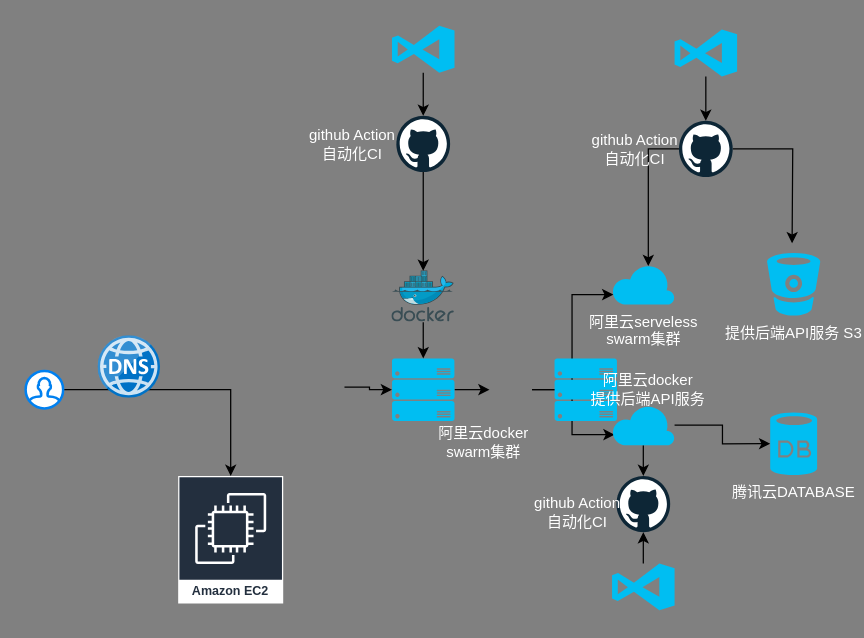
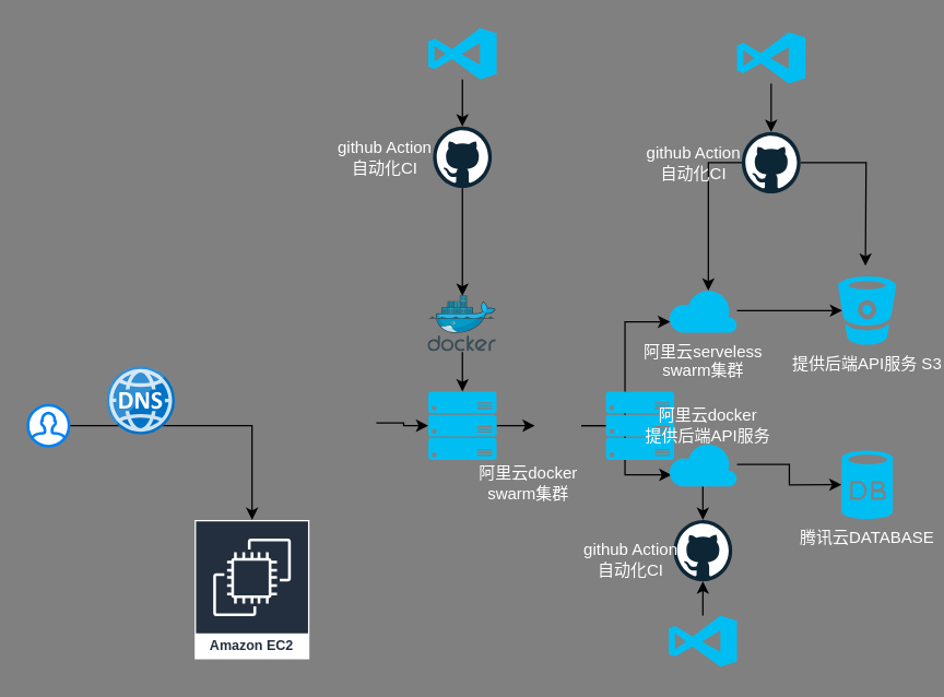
+ <mxCell id="8" style="edgeStyle=orthogonalEdgeStyle;rounded=0;orthogonalLoop=1;jettySize=auto;html=1;entryX=0.07;entryY=0.5;entryDx=0;entryDy=0;entryPerimeter=0;" parent="1" source="9" target="7" edge="1"><mxGeometry relative="1" as="geometry" /></mxCell>
